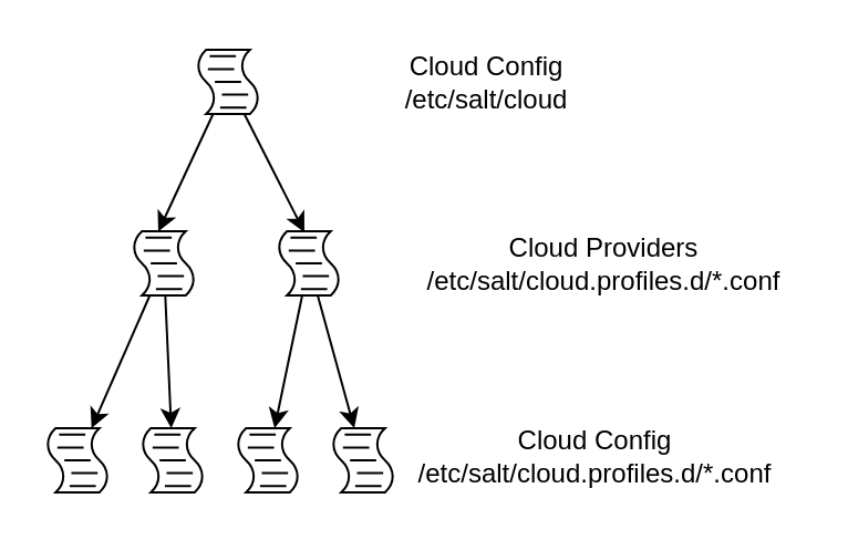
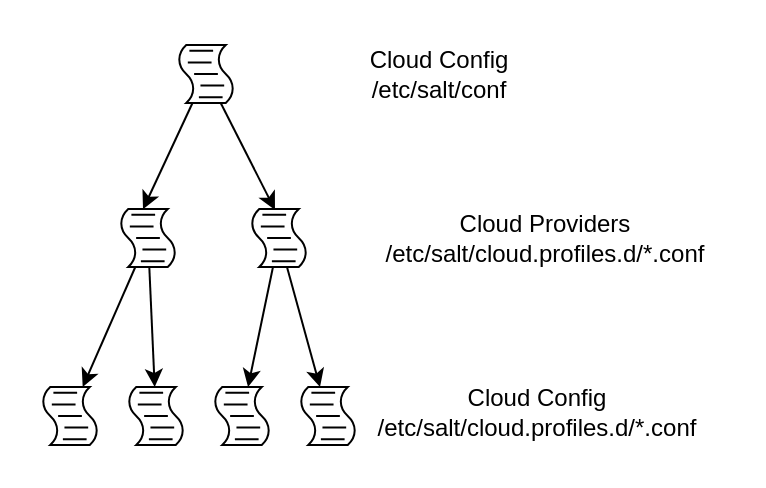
- <mxCell id="3" value="Cloud Config&lt;br&gt;/etc/salt/cloud" style="text;html=1;strokeColor=none;fillColor=none;align=center;verticalAlign=middle;whiteSpace=wrap;rounded=0;" vertex="1" parent="1"><mxGeometry x="178" y="20" width="83" height="33" as="geometry" /></mxCell>
+ <mxCell id="3" value="Cloud Config&lt;br&gt;/etc/salt/conf" style="text;html=1;strokeColor=none;fillColor=none;align=center;verticalAlign=middle;whiteSpace=wrap;rounded=0;" vertex="1" parent="1"><mxGeometry x="178" y="20" width="83" height="33" as="geometry" /></mxCell>
